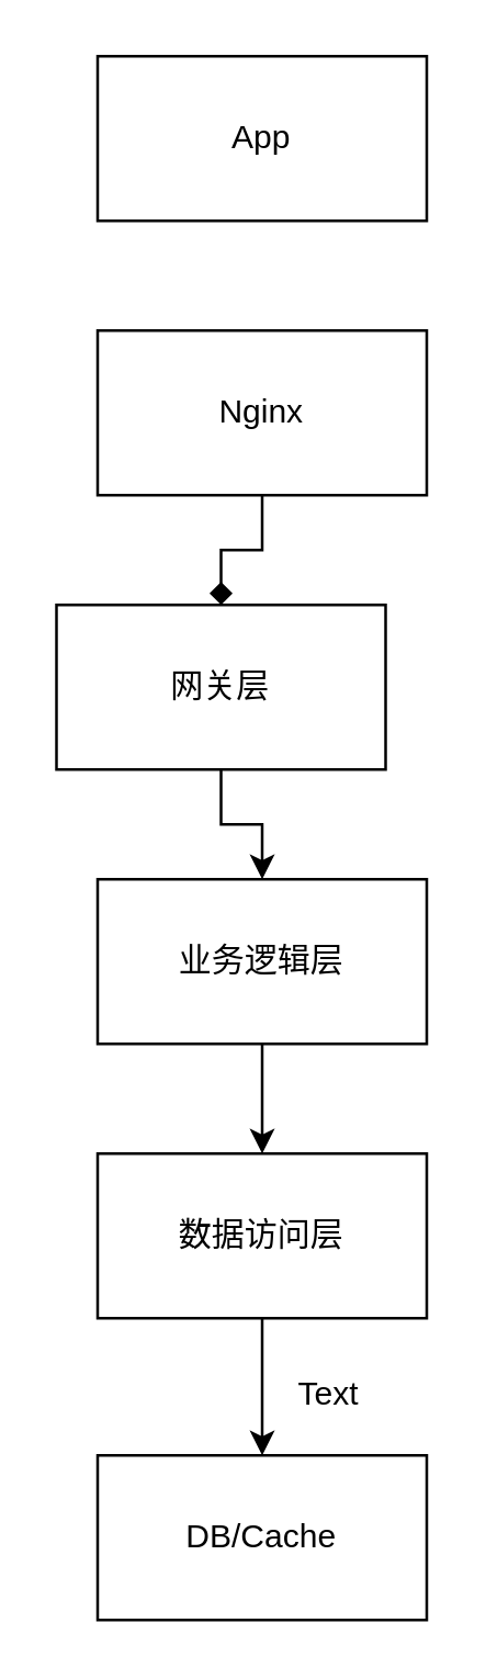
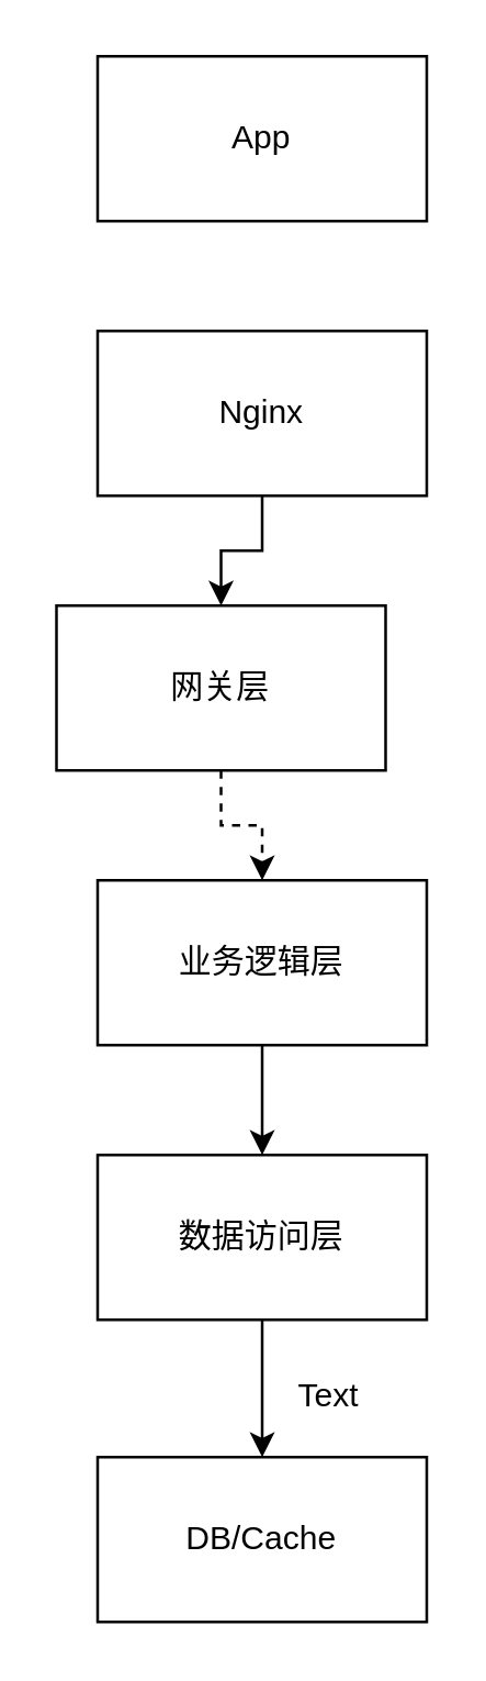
- <mxCell id="3" value="" style="edgeStyle=orthogonalEdgeStyle;rounded=0;orthogonalLoop=1;jettySize=auto;html=1;endArrow=diamond;" edge="1" parent="1" source="4" target="6"><mxGeometry relative="1" as="geometry" /></mxCell>
+ <mxCell id="3" value="" style="edgeStyle=orthogonalEdgeStyle;rounded=0;orthogonalLoop=1;jettySize=auto;html=1;" edge="1" parent="1" source="4" target="6"><mxGeometry relative="1" as="geometry" /></mxCell>
- <mxCell id="5" value="" style="edgeStyle=orthogonalEdgeStyle;rounded=0;orthogonalLoop=1;jettySize=auto;html=1;" edge="1" parent="1" source="6" target="8"><mxGeometry relative="1" as="geometry" /></mxCell>
+ <mxCell id="5" value="" style="edgeStyle=orthogonalEdgeStyle;rounded=0;orthogonalLoop=1;jettySize=auto;html=1;dashed=1;" edge="1" parent="1" source="6" target="8"><mxGeometry relative="1" as="geometry" /></mxCell>
